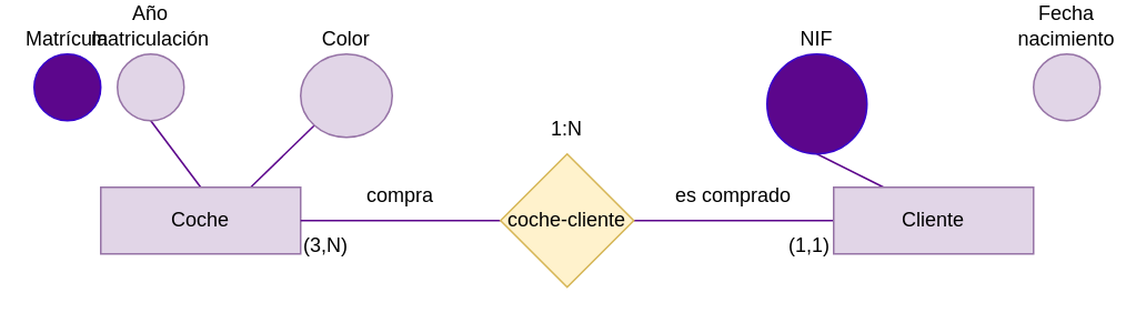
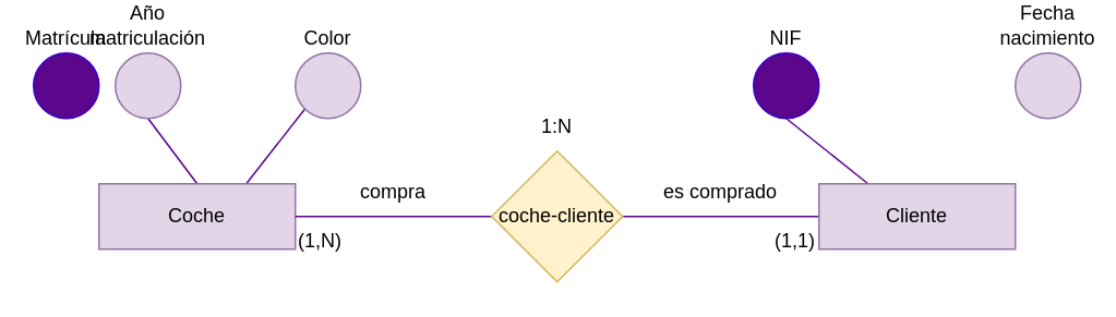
- <mxCell id="9" value="Color" style="ellipse;whiteSpace=wrap;html=1;aspect=fixed;fillColor=#e1d5e7;strokeColor=#9673a6;verticalAlign=bottom;labelPosition=center;verticalLabelPosition=top;align=center;" parent="1" vertex="1"><mxGeometry x="180" y="20" width="55" height="50" as="geometry" /></mxCell>
+ <mxCell id="9" value="Color" style="ellipse;whiteSpace=wrap;html=1;aspect=fixed;fillColor=#e1d5e7;strokeColor=#9673a6;verticalAlign=bottom;labelPosition=center;verticalLabelPosition=top;align=center;" parent="1" vertex="1"><mxGeometry x="180" y="20" width="40" height="40" as="geometry" /></mxCell>
- <mxCell id="10" value="NIF" style="ellipse;whiteSpace=wrap;html=1;aspect=fixed;fillColor=#5C068C;fontColor=#000000;strokeColor=#3700CC;verticalAlign=bottom;labelPosition=center;verticalLabelPosition=top;align=center;" parent="1" vertex="1"><mxGeometry x="460" y="20" width="60" height="60" as="geometry" /></mxCell>
+ <mxCell id="10" value="NIF" style="ellipse;whiteSpace=wrap;html=1;aspect=fixed;fillColor=#5C068C;fontColor=#000000;strokeColor=#3700CC;verticalAlign=bottom;labelPosition=center;verticalLabelPosition=top;align=center;" parent="1" vertex="1"><mxGeometry x="460" y="20" width="40" height="40" as="geometry" /></mxCell>
- <mxCell id="18" value="(3,N)" style="text;html=1;strokeColor=none;fillColor=none;align=left;verticalAlign=middle;whiteSpace=wrap;rounded=0;" parent="1" vertex="1"><mxGeometry x="180" y="120" width="120" height="30" as="geometry" /></mxCell>
+ <mxCell id="18" value="(1,N)" style="text;html=1;strokeColor=none;fillColor=none;align=left;verticalAlign=middle;whiteSpace=wrap;rounded=0;" parent="1" vertex="1"><mxGeometry x="180" y="120" width="120" height="30" as="geometry" /></mxCell>
